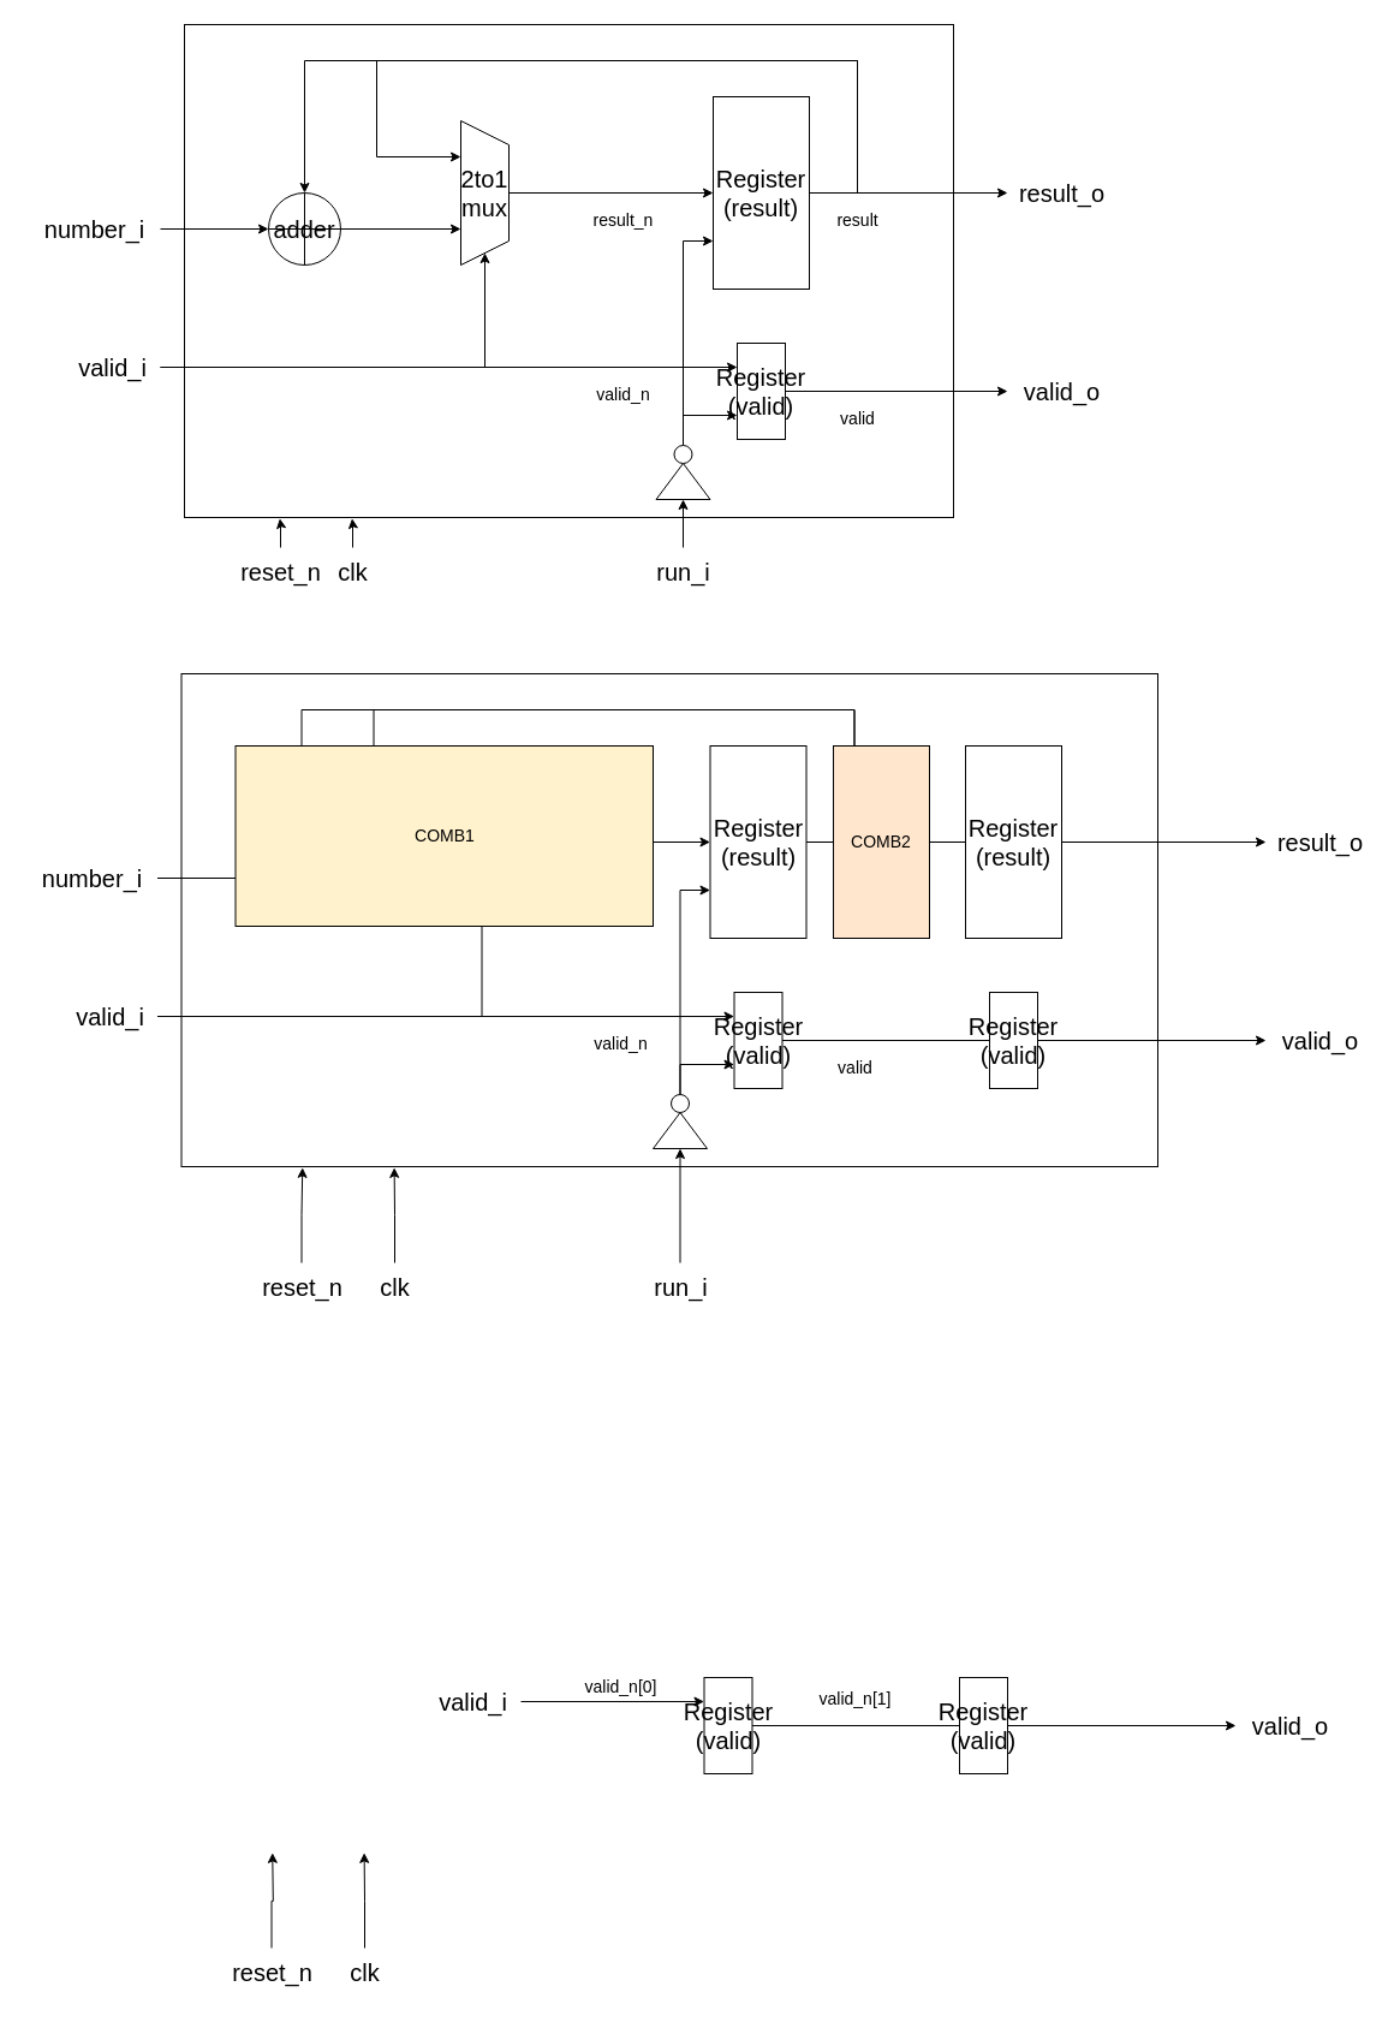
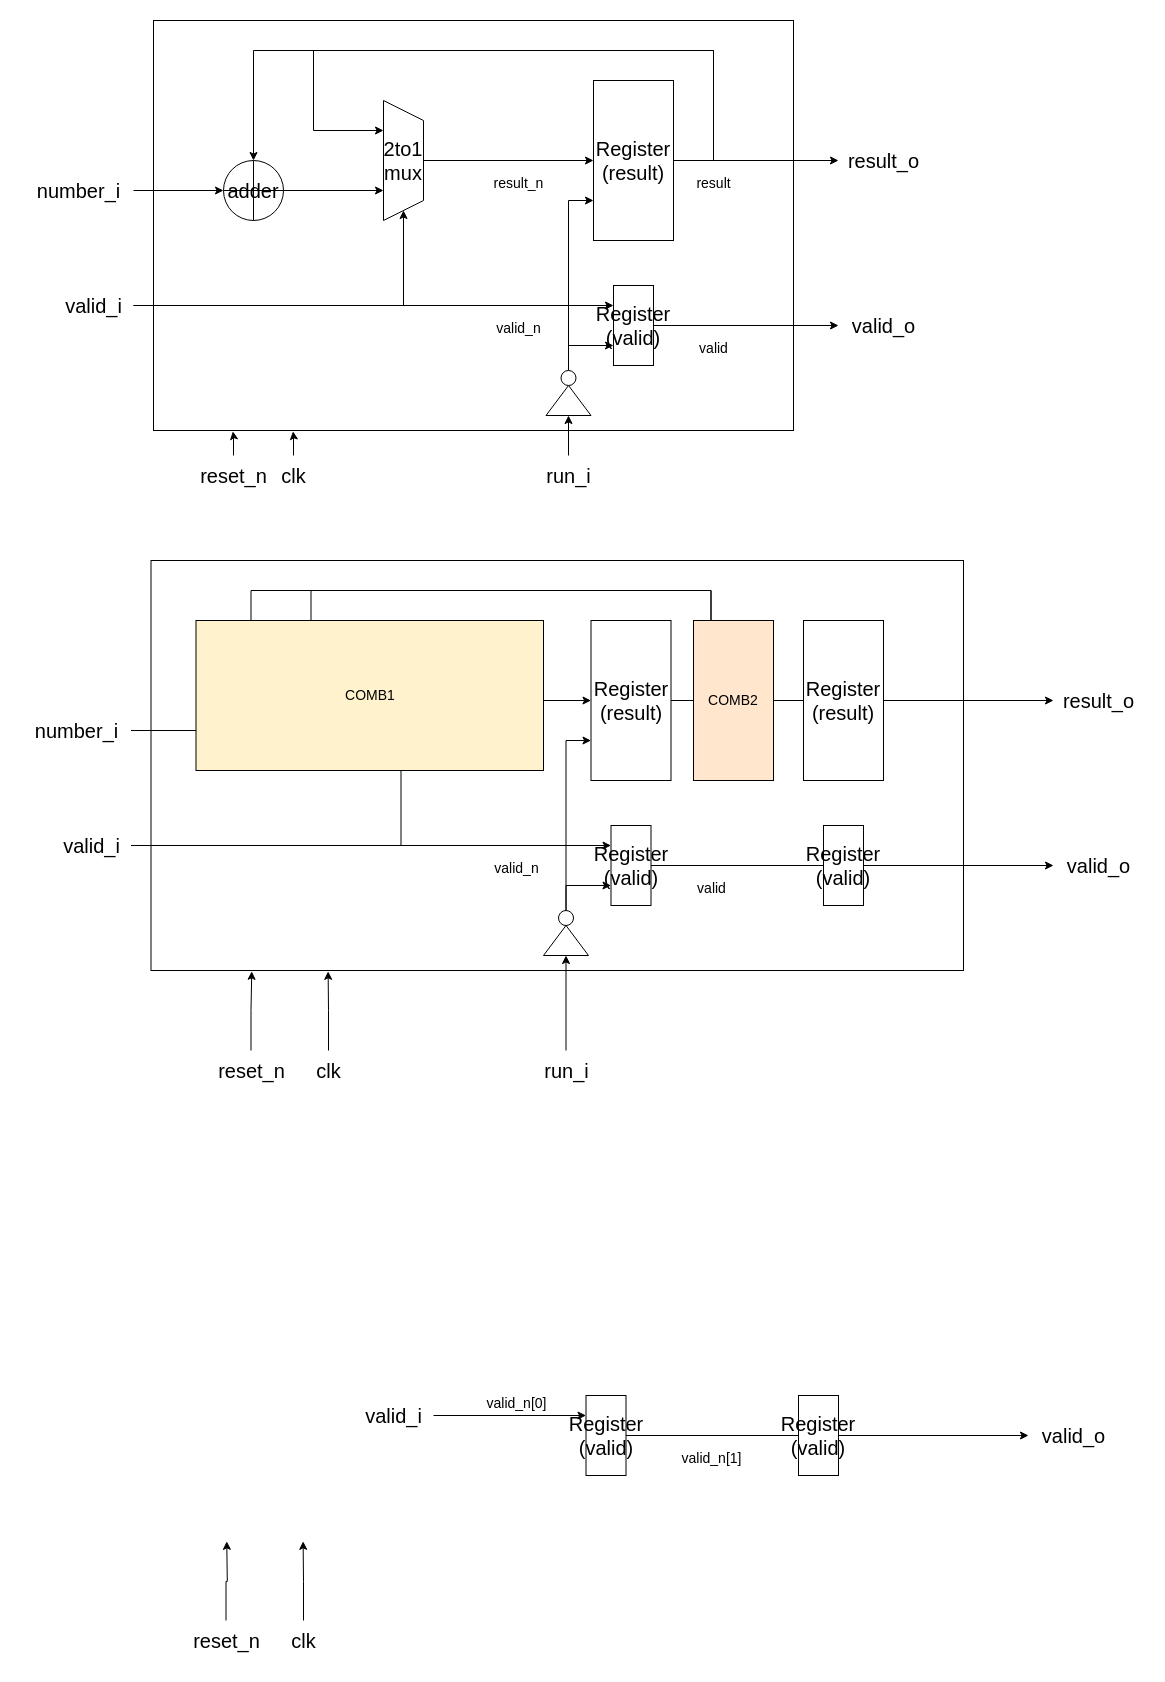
- <mxCell id="81" value="&lt;span style=&quot;font-size: 14px;&quot;&gt;valid_n[1]&lt;/span&gt;" style="text;html=1;align=center;verticalAlign=middle;resizable=0;points=[];autosize=1;strokeColor=none;fillColor=none;fontSize=20;" vertex="1" parent="1"><mxGeometry x="670.5" y="1390" width="80" height="40" as="geometry" /></mxCell>
+ <mxCell id="81" value="&lt;span style=&quot;font-size: 14px;&quot;&gt;valid_n[1]&lt;/span&gt;" style="text;html=1;align=center;verticalAlign=middle;resizable=0;points=[];autosize=1;strokeColor=none;fillColor=none;fontSize=20;" vertex="1" parent="1"><mxGeometry x="670.5" y="1435" width="80" height="40" as="geometry" /></mxCell>
